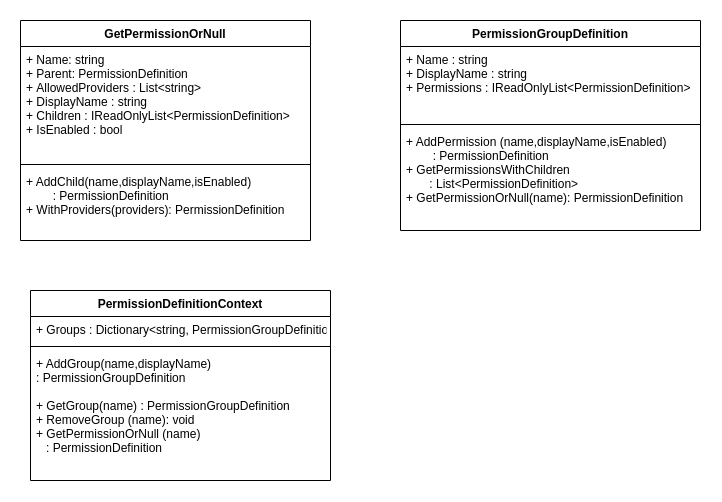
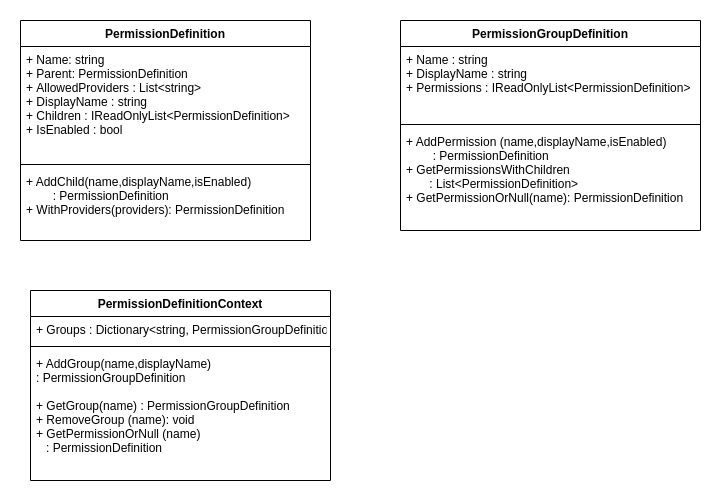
- <mxCell id="2" value="GetPermissionOrNull" style="swimlane;fontStyle=1;align=center;verticalAlign=top;childLayout=stackLayout;horizontal=1;startSize=26;horizontalStack=0;resizeParent=1;resizeParentMax=0;resizeLast=0;collapsible=1;marginBottom=0;" parent="1" vertex="1"><mxGeometry x="20" y="20" width="290" height="220" as="geometry"><mxRectangle x="120" y="60" width="150" height="26" as="alternateBounds" /></mxGeometry></mxCell>
+ <mxCell id="2" value="PermissionDefinition" style="swimlane;fontStyle=1;align=center;verticalAlign=top;childLayout=stackLayout;horizontal=1;startSize=26;horizontalStack=0;resizeParent=1;resizeParentMax=0;resizeLast=0;collapsible=1;marginBottom=0;" parent="1" vertex="1"><mxGeometry x="20" y="20" width="290" height="220" as="geometry"><mxRectangle x="120" y="60" width="150" height="26" as="alternateBounds" /></mxGeometry></mxCell>
